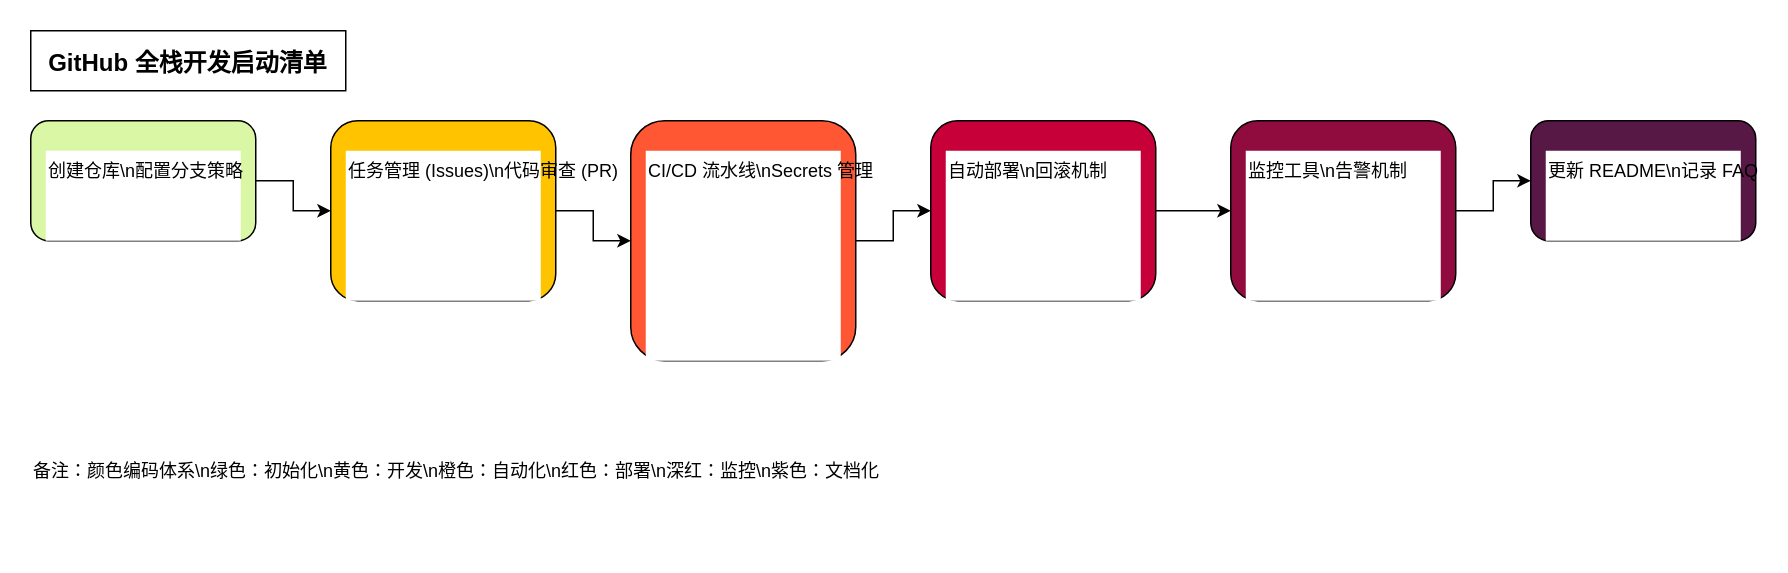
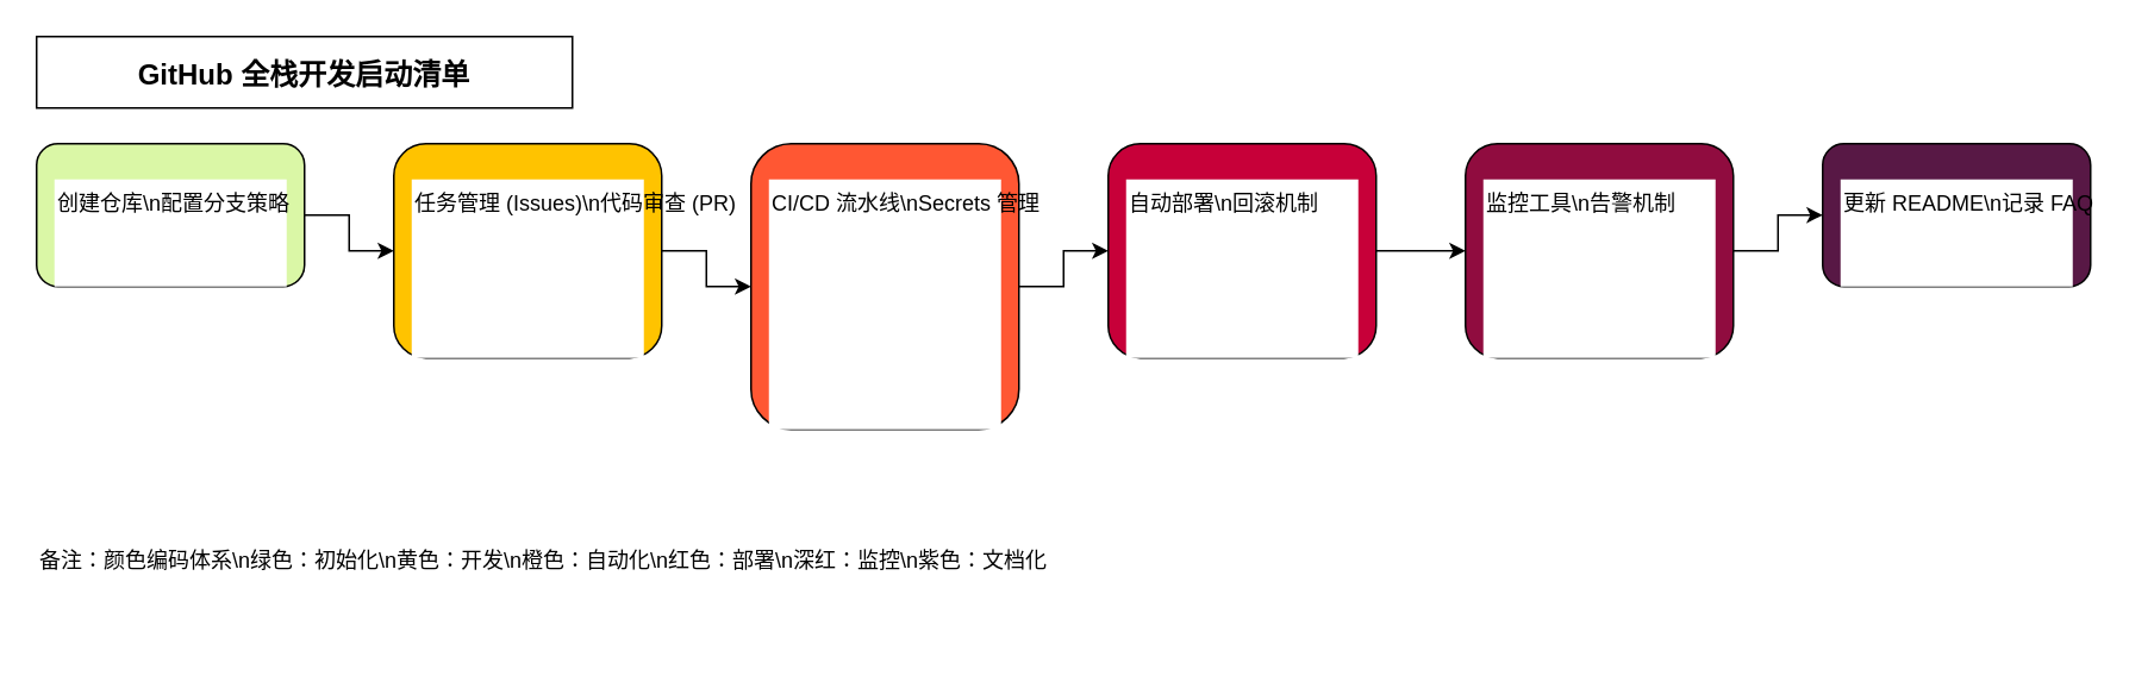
- <mxCell id="2" value="GitHub 全栈开发启动清单" style="fontStyle=1;fontSize=16;fontColor=#000000;fillColor=#FFFFFF;strokeColor=#000000;" vertex="1" parent="1"><mxGeometry x="20" y="20" width="210" height="40" as="geometry" /></mxCell>
+ <mxCell id="2" value="GitHub 全栈开发启动清单" style="fontStyle=1;fontSize=16;fontColor=#000000;fillColor=#FFFFFF;strokeColor=#000000;" vertex="1" parent="1"><mxGeometry x="20" y="20" width="300" height="40" as="geometry" /></mxCell>
